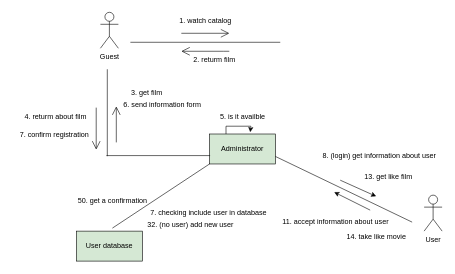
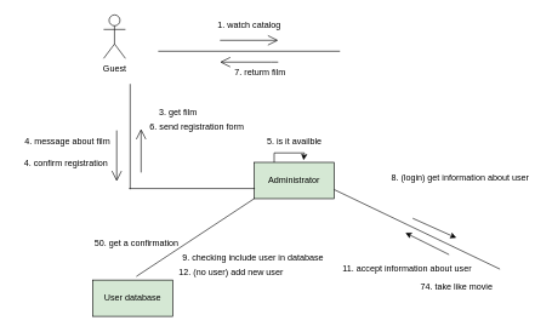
- <mxCell id="2" value="Guest" style="shape=umlActor;verticalLabelPosition=bottom;verticalAlign=top;html=1;" vertex="1" parent="1"><mxGeometry x="167" y="20" width="30" height="60" as="geometry" /></mxCell>
+ <mxCell id="2" value="Guest" style="shape=umlActor;verticalLabelPosition=bottom;verticalAlign=top;html=1;" vertex="1" parent="1"><mxGeometry x="142" y="20" width="30" height="60" as="geometry" /></mxCell>
- <mxCell id="7" value="2. returm film" style="text;html=1;align=center;verticalAlign=middle;resizable=0;points=[];autosize=1;strokeColor=none;fillColor=none;" vertex="1" parent="1"><mxGeometry x="312" y="85" width="90" height="30" as="geometry" /></mxCell>
+ <mxCell id="7" value="7. returm film" style="text;html=1;align=center;verticalAlign=middle;resizable=0;points=[];autosize=1;strokeColor=none;fillColor=none;" vertex="1" parent="1"><mxGeometry x="312" y="85" width="90" height="30" as="geometry" /></mxCell>
- <mxCell id="23" value="6. send information form" style="text;html=1;align=center;verticalAlign=middle;resizable=0;points=[];autosize=1;strokeColor=none;fillColor=none;" vertex="1" parent="1"><mxGeometry x="195" y="160" width="150" height="30" as="geometry" /></mxCell>
+ <mxCell id="23" value="6. send registration form" style="text;html=1;align=center;verticalAlign=middle;resizable=0;points=[];autosize=1;strokeColor=none;fillColor=none;" vertex="1" parent="1"><mxGeometry x="195" y="160" width="150" height="30" as="geometry" /></mxCell>
- <mxCell id="16" value="4. returm about film" style="text;html=1;align=center;verticalAlign=middle;resizable=0;points=[];autosize=1;strokeColor=none;fillColor=none;" vertex="1" parent="1"><mxGeometry x="22" y="180" width="140" height="30" as="geometry" /></mxCell>
+ <mxCell id="16" value="4. message about film" style="text;html=1;align=center;verticalAlign=middle;resizable=0;points=[];autosize=1;strokeColor=none;fillColor=none;" vertex="1" parent="1"><mxGeometry x="22" y="180" width="140" height="30" as="geometry" /></mxCell>
- <mxCell id="24" value="7. confirm registration" style="text;html=1;align=center;verticalAlign=middle;resizable=0;points=[];autosize=1;strokeColor=none;fillColor=none;" vertex="1" parent="1"><mxGeometry x="20" y="210" width="140" height="30" as="geometry" /></mxCell>
+ <mxCell id="24" value="4. confirm registration" style="text;html=1;align=center;verticalAlign=middle;resizable=0;points=[];autosize=1;strokeColor=none;fillColor=none;" vertex="1" parent="1"><mxGeometry x="20" y="210" width="140" height="30" as="geometry" /></mxCell>
- <mxCell id="11" value="8. (login) get information about user" style="text;html=1;align=center;verticalAlign=middle;resizable=0;points=[];autosize=1;strokeColor=none;fillColor=none;" vertex="1" parent="1"><mxGeometry x="527" y="244" width="210" height="30" as="geometry" /></mxCell>
+ <mxCell id="11" value="8. (login) get information about user" style="text;html=1;align=center;verticalAlign=middle;resizable=0;points=[];autosize=1;strokeColor=none;fillColor=none;" vertex="1" parent="1"><mxGeometry x="527" y="229" width="210" height="30" as="geometry" /></mxCell>
- <mxCell id="14" value="13. get like film" style="text;html=1;align=center;verticalAlign=middle;resizable=0;points=[];autosize=1;strokeColor=none;fillColor=none;" vertex="1" parent="1"><mxGeometry x="597" y="280" width="100" height="30" as="geometry" /></mxCell>
- <mxCell id="30" value="7. checking include user in database" style="text;html=1;align=center;verticalAlign=middle;resizable=0;points=[];autosize=1;strokeColor=none;fillColor=none;" vertex="1" parent="1"><mxGeometry x="237" y="340" width="220" height="30" as="geometry" /></mxCell>
+ <mxCell id="30" value="9. checking include user in database" style="text;html=1;align=center;verticalAlign=middle;resizable=0;points=[];autosize=1;strokeColor=none;fillColor=none;" vertex="1" parent="1"><mxGeometry x="237" y="340" width="220" height="30" as="geometry" /></mxCell>
- <mxCell id="21" value="User" style="shape=umlActor;verticalLabelPosition=bottom;verticalAlign=top;html=1;outlineConnect=0;" vertex="1" parent="1"><mxGeometry x="707" y="325" width="30" height="60" as="geometry" /></mxCell>
- <mxCell id="31" value="32. (no user) add new user" style="text;html=1;align=center;verticalAlign=middle;resizable=0;points=[];autosize=1;strokeColor=none;fillColor=none;" vertex="1" parent="1"><mxGeometry x="232" y="360" width="170" height="30" as="geometry" /></mxCell>
+ <mxCell id="31" value="12. (no user) add new user" style="text;html=1;align=center;verticalAlign=middle;resizable=0;points=[];autosize=1;strokeColor=none;fillColor=none;" vertex="1" parent="1"><mxGeometry x="232" y="360" width="170" height="30" as="geometry" /></mxCell>
- <mxCell id="15" value="14. take like movie" style="text;html=1;align=center;verticalAlign=middle;resizable=0;points=[];autosize=1;strokeColor=none;fillColor=none;" vertex="1" parent="1"><mxGeometry x="567" y="379" width="120" height="30" as="geometry" /></mxCell>
+ <mxCell id="15" value="74. take like movie" style="text;html=1;align=center;verticalAlign=middle;resizable=0;points=[];autosize=1;strokeColor=none;fillColor=none;" vertex="1" parent="1"><mxGeometry x="567" y="379" width="120" height="30" as="geometry" /></mxCell>
